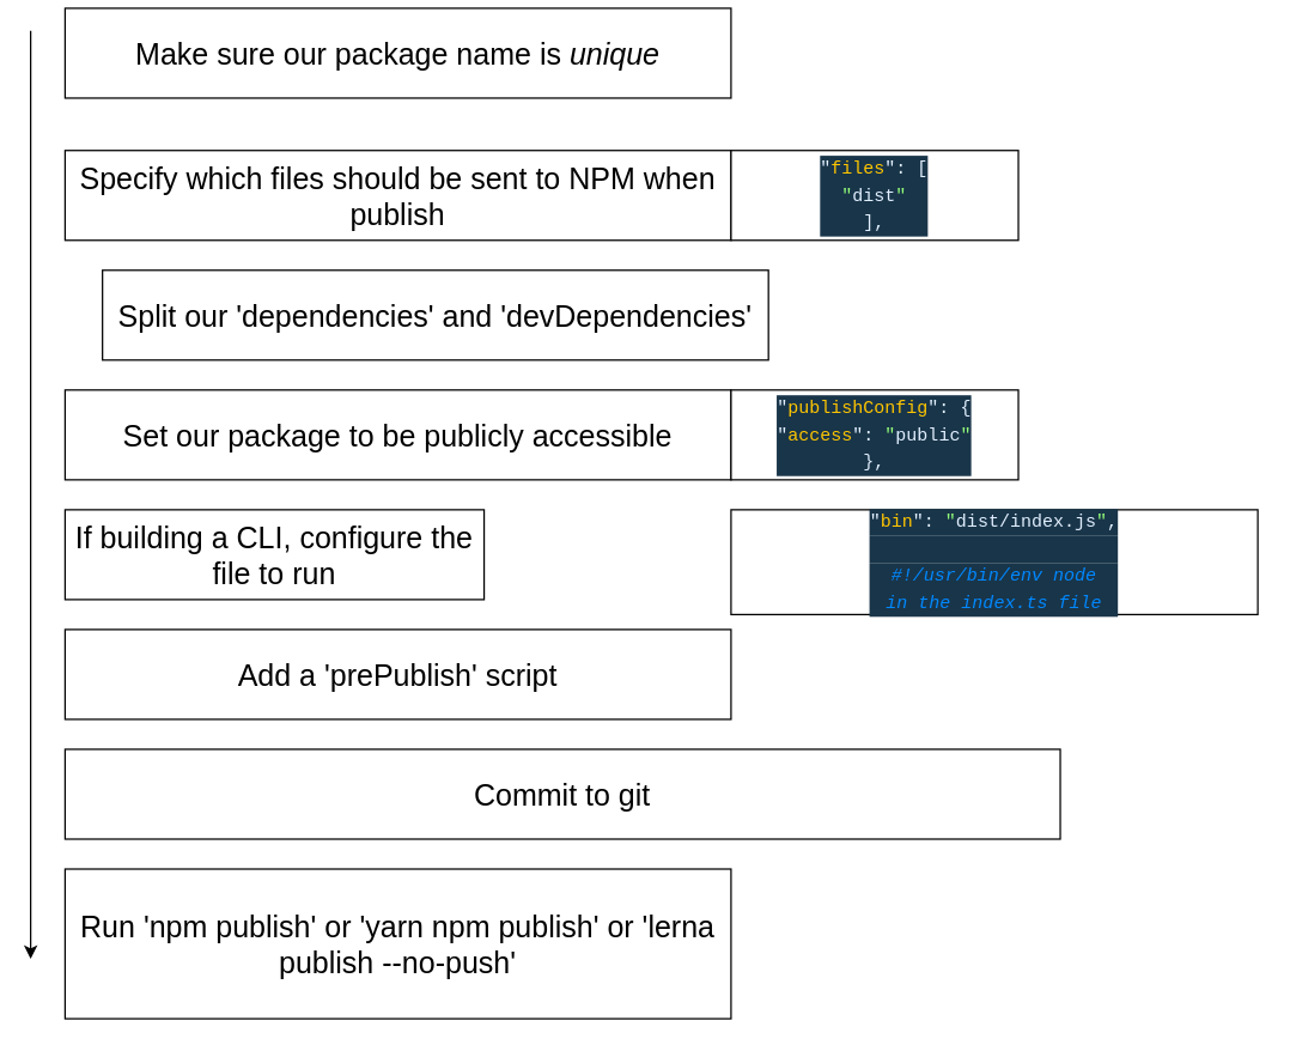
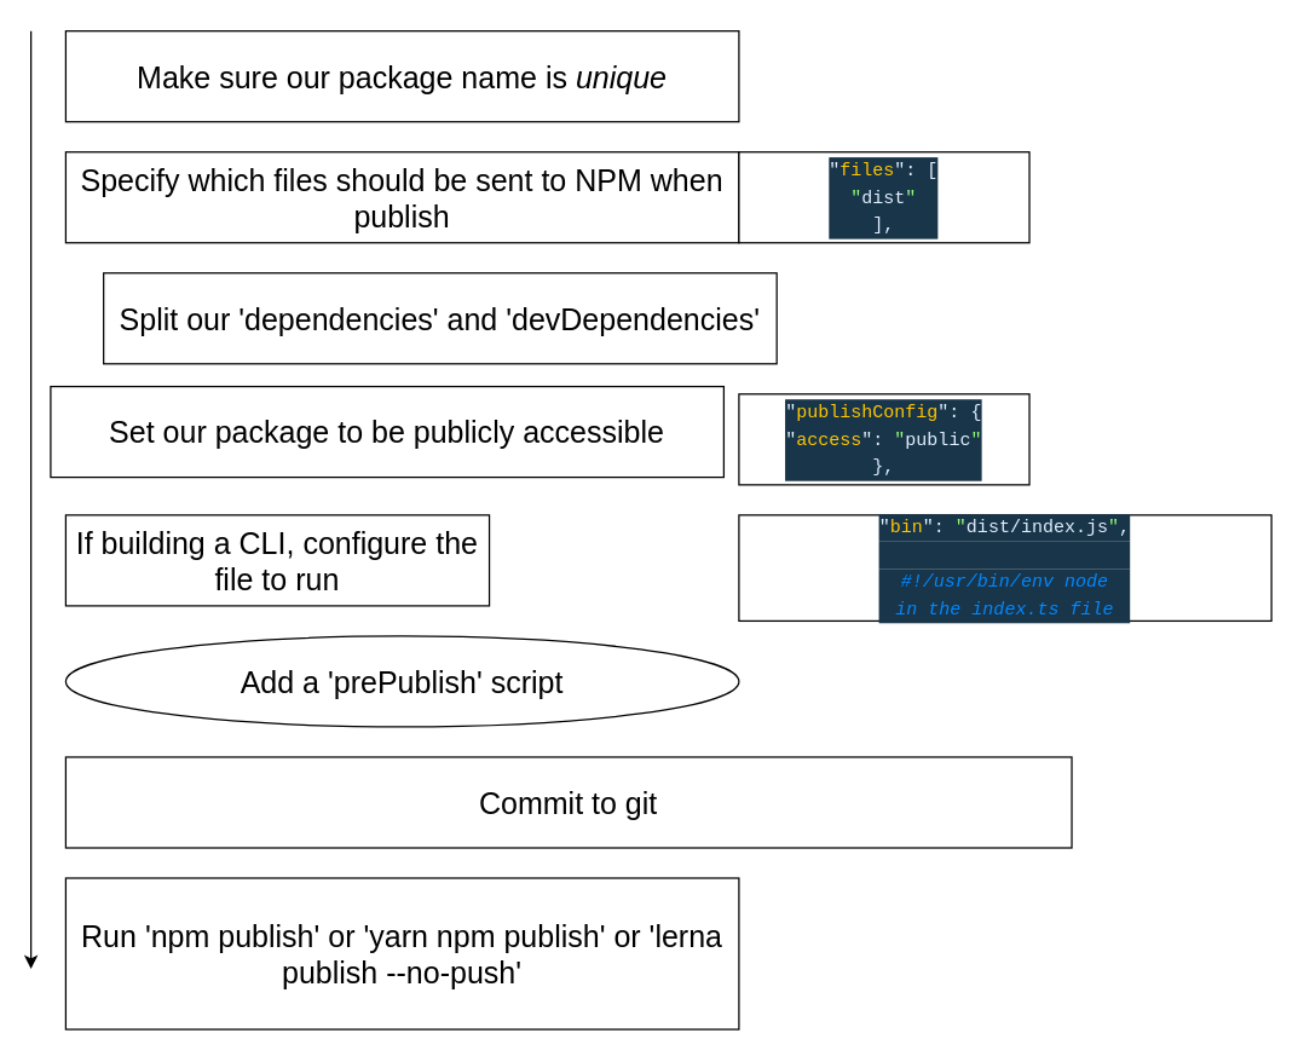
- <mxCell id="2" value="&lt;font style=&quot;font-size: 20px;&quot;&gt;Make sure our package name is&lt;i&gt;&amp;nbsp;unique&lt;/i&gt;&lt;/font&gt;" style="rounded=0;whiteSpace=wrap;html=1;" vertex="1" parent="1"><mxGeometry x="43" y="5" width="445" height="60" as="geometry" /></mxCell>
+ <mxCell id="2" value="&lt;font style=&quot;font-size: 20px;&quot;&gt;Make sure our package name is&lt;i&gt;&amp;nbsp;unique&lt;/i&gt;&lt;/font&gt;" style="rounded=0;whiteSpace=wrap;html=1;" vertex="1" parent="1"><mxGeometry x="43" y="20" width="445" height="60" as="geometry" /></mxCell>
- <mxCell id="5" value="&lt;span style=&quot;font-size: 20px;&quot;&gt;Set our package to be publicly accessible&lt;/span&gt;" style="rounded=0;whiteSpace=wrap;html=1;" vertex="1" parent="1"><mxGeometry x="43" y="260" width="445" height="60" as="geometry" /></mxCell>
+ <mxCell id="5" value="&lt;span style=&quot;font-size: 20px;&quot;&gt;Set our package to be publicly accessible&lt;/span&gt;" style="rounded=0;whiteSpace=wrap;html=1;" vertex="1" parent="1"><mxGeometry x="33" y="255" width="445" height="60" as="geometry" /></mxCell>
- <mxCell id="7" value="&lt;span style=&quot;font-size: 20px;&quot;&gt;Add a 'prePublish' script&lt;/span&gt;" style="rounded=0;whiteSpace=wrap;html=1;" vertex="1" parent="1"><mxGeometry x="43" y="420" width="445" height="60" as="geometry" /></mxCell>
+ <mxCell id="7" value="&lt;span style=&quot;font-size: 20px;&quot;&gt;Add a 'prePublish' script&lt;/span&gt;" style="ellipse;whiteSpace=wrap;html=1;" vertex="1" parent="1"><mxGeometry x="43" y="420" width="445" height="60" as="geometry" /></mxCell>
